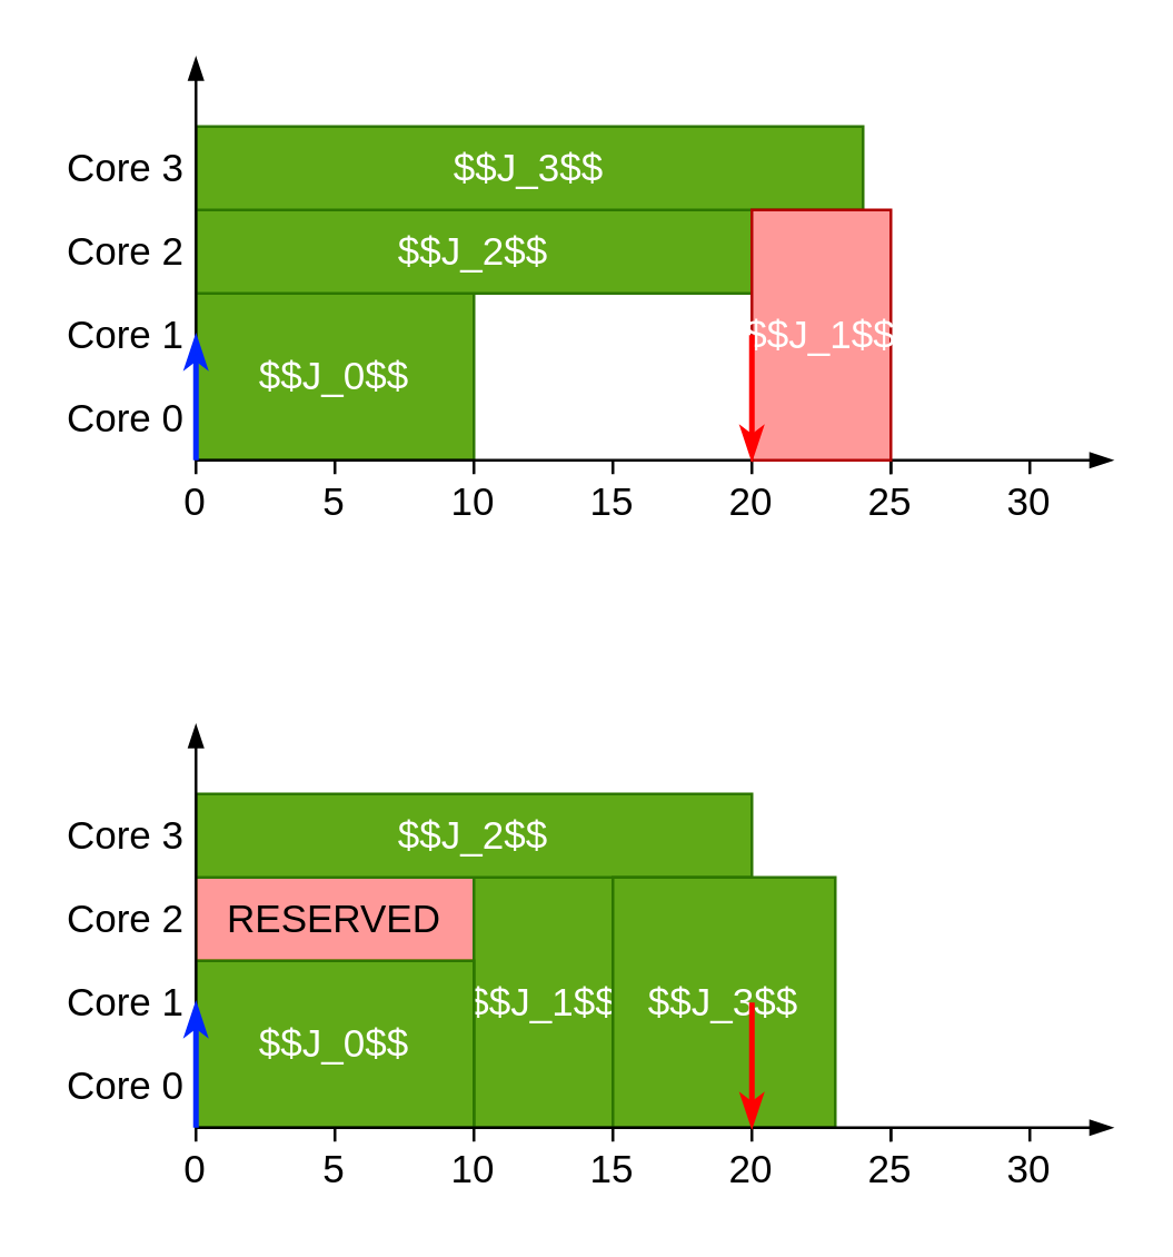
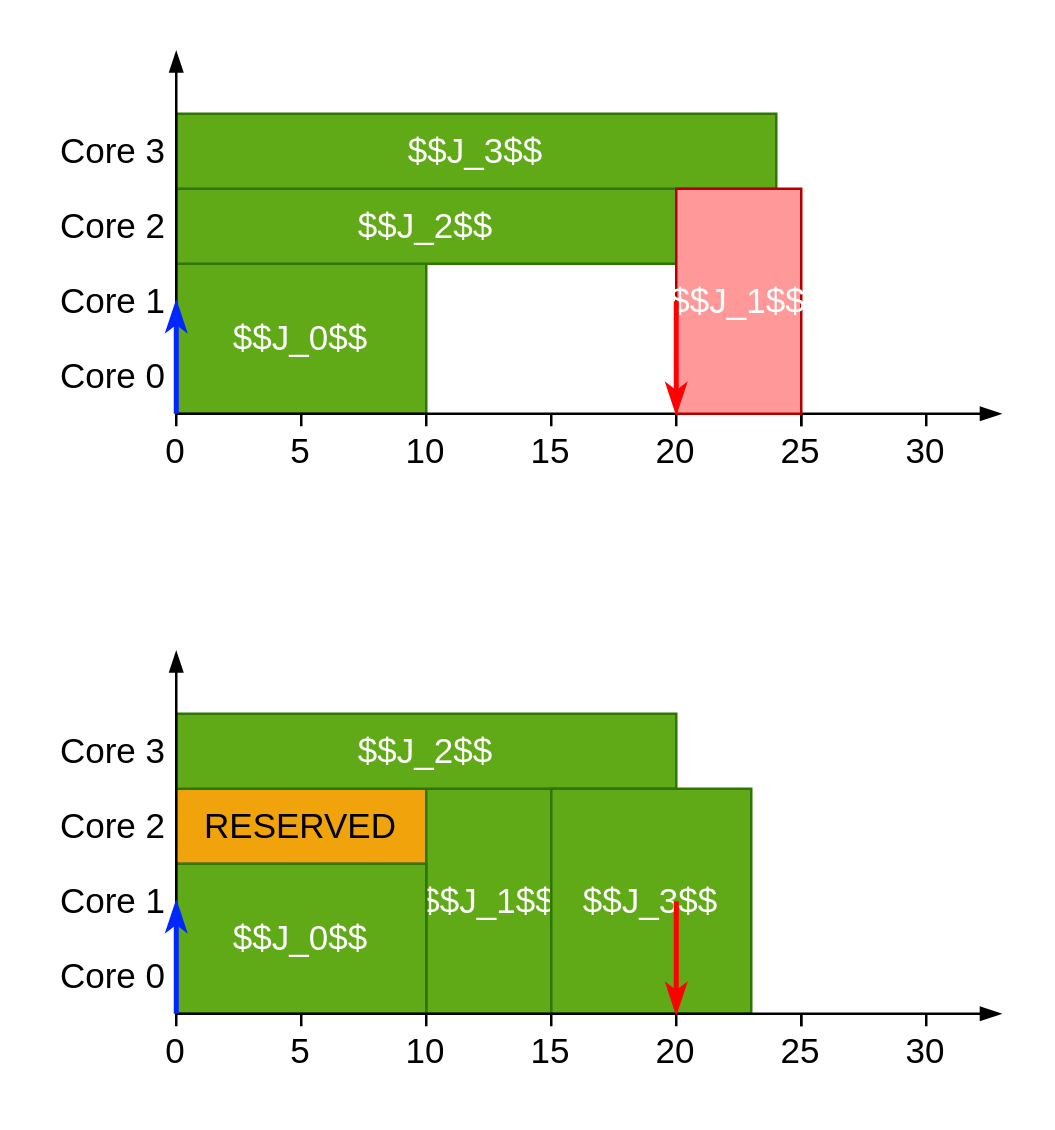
- <mxCell id="2" value="RESERVED" style="rounded=0;whiteSpace=wrap;html=1;align=center;fillColor=#ff9999;strokeColor=#BD7000;fontColor=#000000;comic=0;fontSize=14;" vertex="1" parent="1"><mxGeometry x="70" y="315" width="100" height="30" as="geometry" /></mxCell>
+ <mxCell id="2" value="RESERVED" style="rounded=0;whiteSpace=wrap;html=1;align=center;fillColor=#f0a30a;strokeColor=#BD7000;fontColor=#000000;comic=0;fontSize=14;" vertex="1" parent="1"><mxGeometry x="70" y="315" width="100" height="30" as="geometry" /></mxCell>
